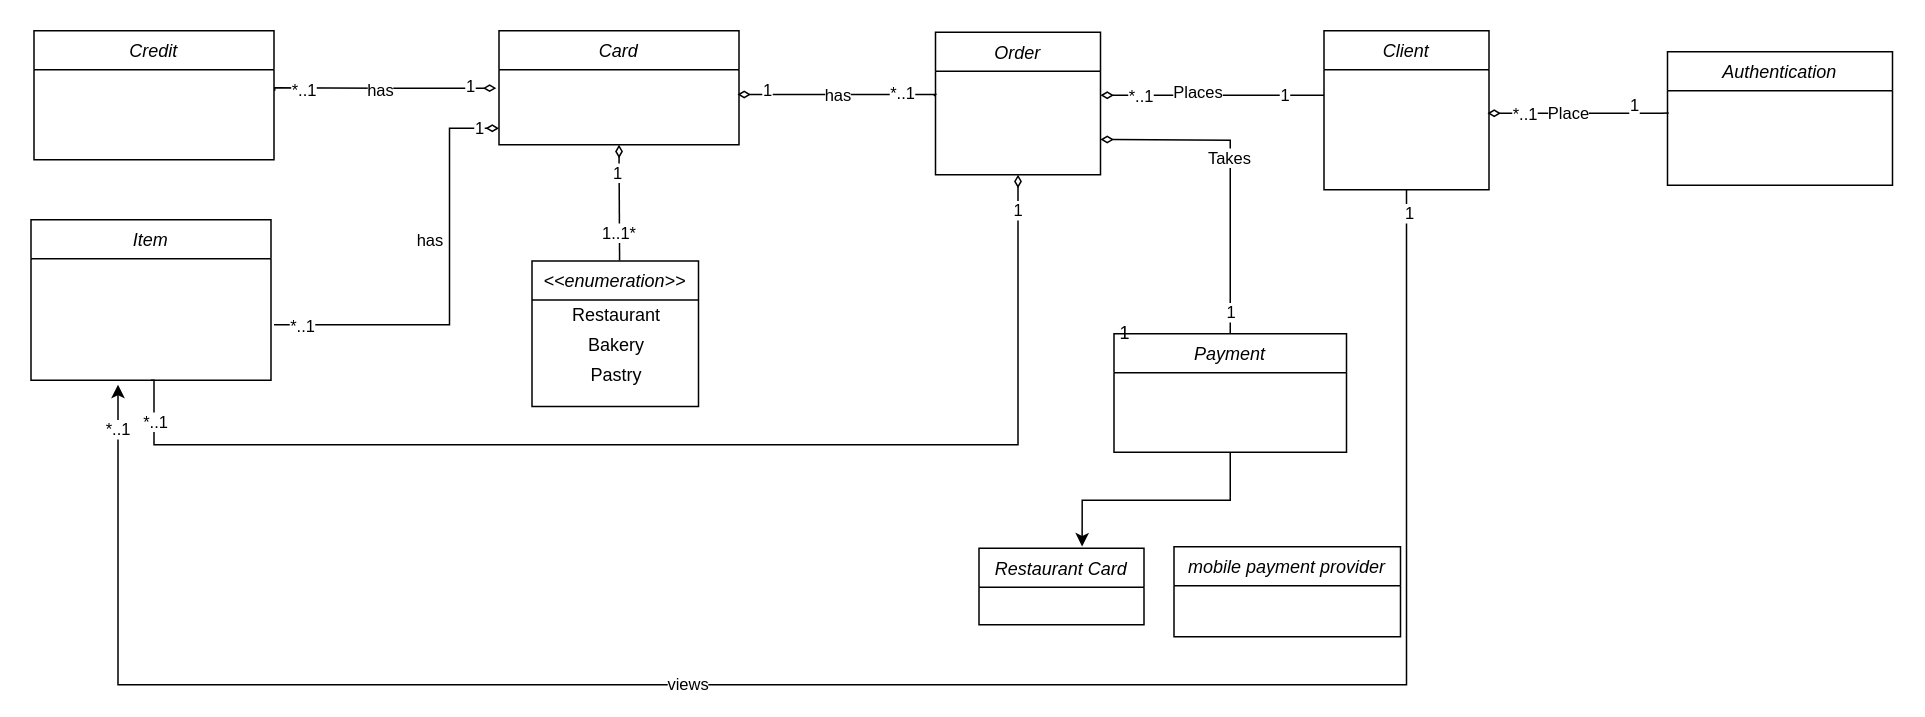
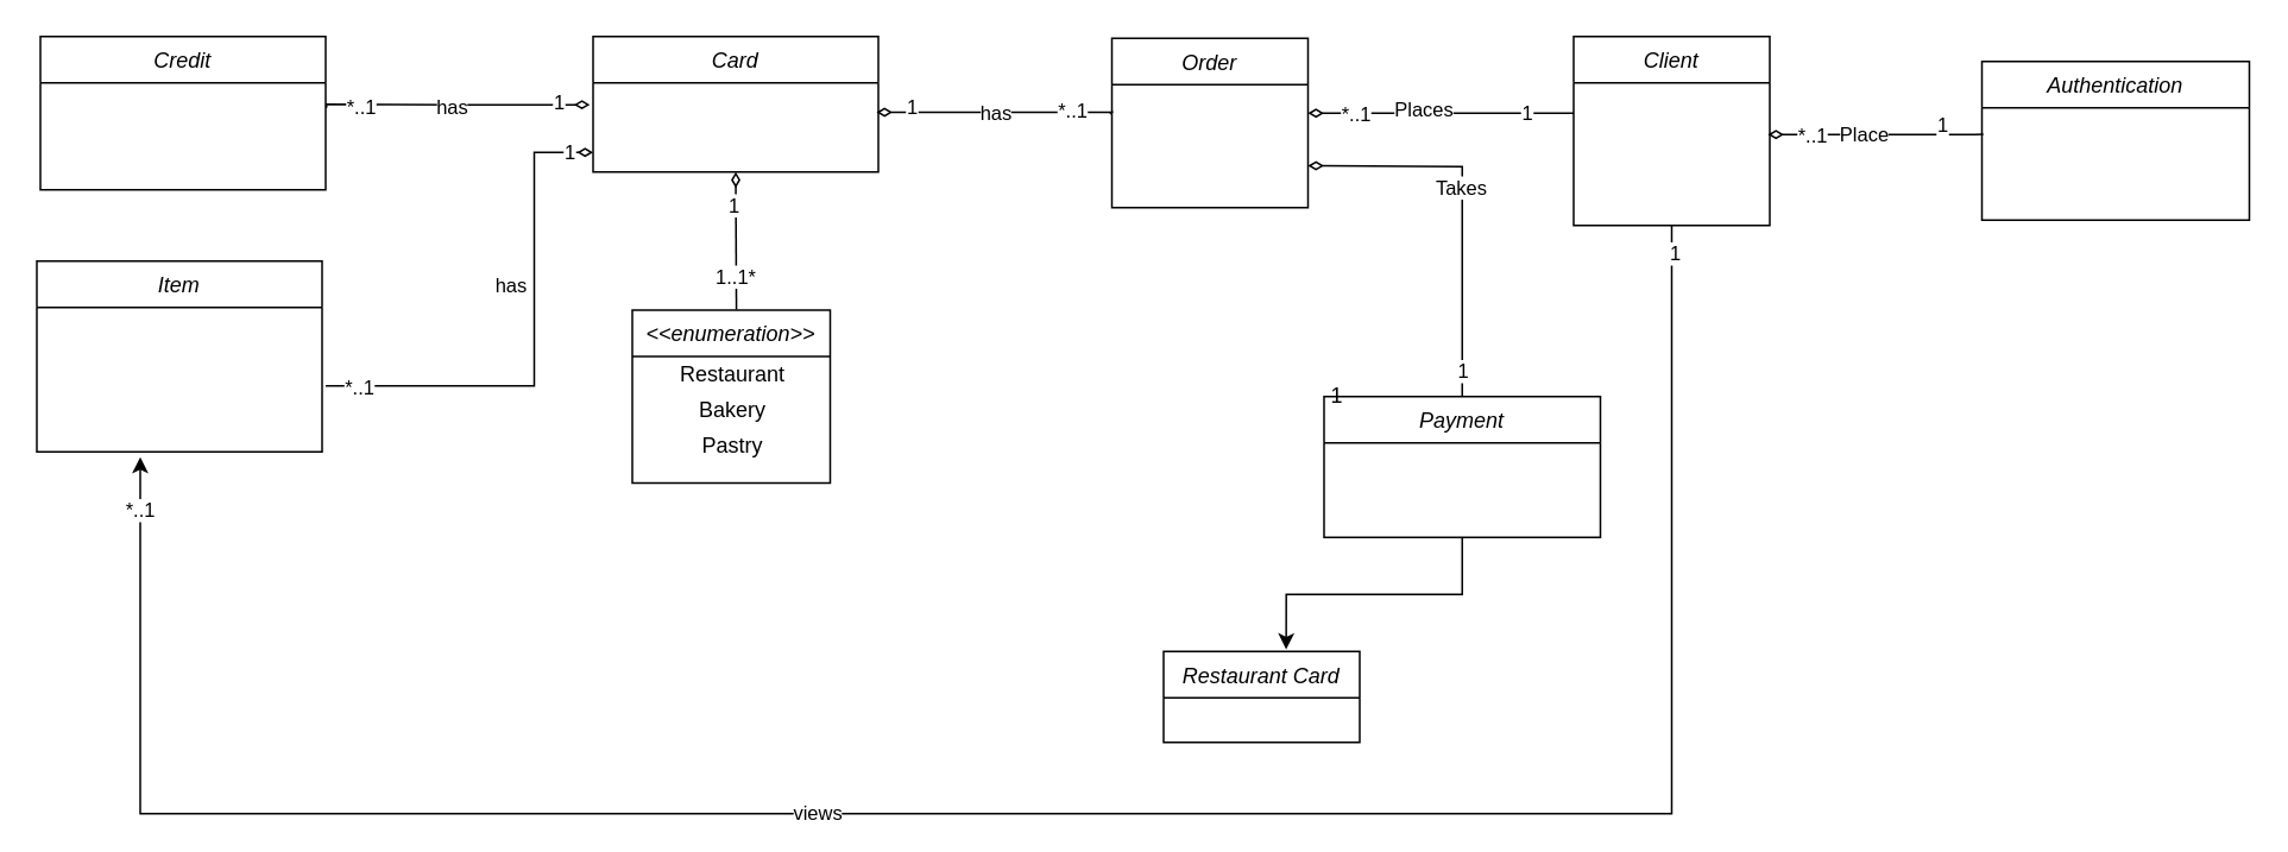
- <mxCell id="13" value="1" style="edgeStyle=orthogonalEdgeStyle;rounded=0;orthogonalLoop=1;jettySize=auto;html=1;entryX=0.5;entryY=1;entryDx=0;entryDy=0;startArrow=diamondThin;startFill=0;endArrow=none;endFill=0;" parent="1" source="15" target="7" edge="1"><mxGeometry x="-0.941" relative="1" as="geometry"><Array as="points"><mxPoint x="678" y="296" /><mxPoint x="102" y="296" /><mxPoint x="102" y="253" /></Array><mxPoint as="offset" /><mxPoint x="172" y="358.5" as="targetPoint" /></mxGeometry></mxCell>
- <mxCell id="14" value="*..1" style="edgeLabel;html=1;align=center;verticalAlign=middle;resizable=0;points=[];" parent="13" vertex="1" connectable="0"><mxGeometry x="0.928" relative="1" as="geometry"><mxPoint as="offset" /></mxGeometry></mxCell>
- <mxCell id="29" value="mobile payment provider" style="swimlane;fontStyle=2;align=center;verticalAlign=top;childLayout=stackLayout;horizontal=1;startSize=26;horizontalStack=0;resizeParent=1;resizeLast=0;collapsible=1;marginBottom=0;rounded=0;shadow=0;strokeWidth=1;" parent="1" vertex="1"><mxGeometry x="782" y="364" width="151" height="60" as="geometry"><mxRectangle x="230" y="140" width="160" height="26" as="alternateBounds" /></mxGeometry></mxCell>
